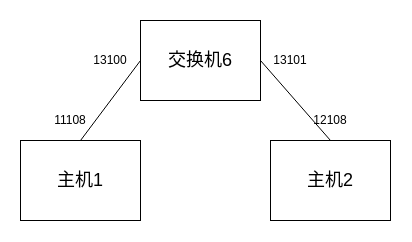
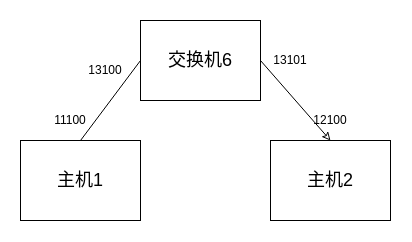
- <mxCell id="8" value="13100" style="text;html=1;strokeColor=none;fillColor=none;align=center;verticalAlign=middle;whiteSpace=wrap;rounded=0;" vertex="1" parent="1"><mxGeometry x="90" y="50" width="40" height="20" as="geometry" /></mxCell>
+ <mxCell id="8" value="13100" style="text;html=1;strokeColor=none;fillColor=none;align=center;verticalAlign=middle;whiteSpace=wrap;rounded=0;" vertex="1" parent="1"><mxGeometry x="85" y="60" width="40" height="20" as="geometry" /></mxCell>
- <mxCell id="7" value="11108" style="text;html=1;strokeColor=none;fillColor=none;align=center;verticalAlign=middle;whiteSpace=wrap;rounded=0;" vertex="1" parent="1"><mxGeometry x="50" y="110" width="40" height="20" as="geometry" /></mxCell>
+ <mxCell id="7" value="11100" style="text;html=1;strokeColor=none;fillColor=none;align=center;verticalAlign=middle;whiteSpace=wrap;rounded=0;" vertex="1" parent="1"><mxGeometry x="50" y="110" width="40" height="20" as="geometry" /></mxCell>
- <mxCell id="10" value="12108" style="text;html=1;strokeColor=none;fillColor=none;align=center;verticalAlign=middle;whiteSpace=wrap;rounded=0;" vertex="1" parent="1"><mxGeometry x="310" y="110" width="40" height="20" as="geometry" /></mxCell>
+ <mxCell id="10" value="12100" style="text;html=1;strokeColor=none;fillColor=none;align=center;verticalAlign=middle;whiteSpace=wrap;rounded=0;" vertex="1" parent="1"><mxGeometry x="310" y="110" width="40" height="20" as="geometry" /></mxCell>
- <mxCell id="3" style="edgeStyle=none;html=1;exitX=1;exitY=0.5;exitDx=0;exitDy=0;entryX=0.5;entryY=0;entryDx=0;entryDy=0;endArrow=none;endFill=0;" edge="1" parent="1" source="4" target="6"><mxGeometry relative="1" as="geometry" /></mxCell>
+ <mxCell id="3" style="edgeStyle=none;html=1;exitX=1;exitY=0.5;exitDx=0;exitDy=0;entryX=0.5;entryY=0;entryDx=0;entryDy=0;endArrow=classic;endFill=0;" edge="1" parent="1" source="4" target="6"><mxGeometry relative="1" as="geometry" /></mxCell>
